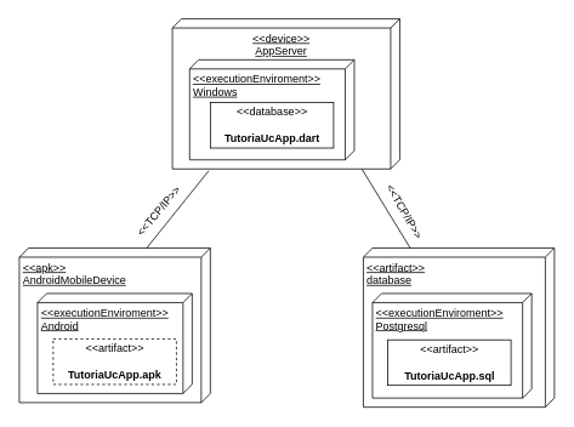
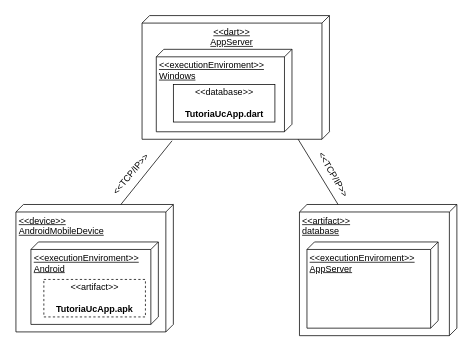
- <mxCell id="6" value="&amp;lt;&amp;lt;device&amp;gt;&amp;gt;&lt;br&gt;AppServer" style="verticalAlign=top;align=center;spacingTop=8;spacingLeft=2;spacingRight=12;shape=cube;size=10;direction=south;fontStyle=4;html=1;whiteSpace=wrap;" parent="1" vertex="1"><mxGeometry x="189" y="20" width="250" height="165" as="geometry" /></mxCell>
+ <mxCell id="6" value="&amp;lt;&amp;lt;dart&amp;gt;&amp;gt;&lt;br&gt;AppServer" style="verticalAlign=top;align=center;spacingTop=8;spacingLeft=2;spacingRight=12;shape=cube;size=10;direction=south;fontStyle=4;html=1;whiteSpace=wrap;" parent="1" vertex="1"><mxGeometry x="189" y="20" width="250" height="165" as="geometry" /></mxCell>
- <mxCell id="2" value="&amp;lt;&amp;lt;apk&amp;gt;&amp;gt;&lt;br&gt;AndroidMobileDevice" style="verticalAlign=top;align=left;spacingTop=8;spacingLeft=2;spacingRight=12;shape=cube;size=10;direction=south;fontStyle=4;html=1;whiteSpace=wrap;" parent="1" vertex="1"><mxGeometry x="20.75" y="272" width="210" height="170" as="geometry" /></mxCell>
+ <mxCell id="2" value="&amp;lt;&amp;lt;device&amp;gt;&amp;gt;&lt;br&gt;AndroidMobileDevice" style="verticalAlign=top;align=left;spacingTop=8;spacingLeft=2;spacingRight=12;shape=cube;size=10;direction=south;fontStyle=4;html=1;whiteSpace=wrap;" parent="1" vertex="1"><mxGeometry x="20.75" y="272" width="210" height="170" as="geometry" /></mxCell>
- <mxCell id="5" value="&amp;lt;&amp;lt;executionEnviroment&amp;gt;&amp;gt;&lt;br&gt;Postgresql" style="verticalAlign=top;align=left;spacingTop=8;spacingLeft=2;spacingRight=12;shape=cube;size=10;direction=south;fontStyle=4;html=1;whiteSpace=wrap;" parent="1" vertex="1"><mxGeometry x="409" y="322" width="175" height="115" as="geometry" /></mxCell>
+ <mxCell id="5" value="&amp;lt;&amp;lt;executionEnviroment&amp;gt;&amp;gt;&lt;br&gt;AppServer" style="verticalAlign=top;align=left;spacingTop=8;spacingLeft=2;spacingRight=12;shape=cube;size=10;direction=south;fontStyle=4;html=1;whiteSpace=wrap;" parent="1" vertex="1"><mxGeometry x="409" y="322" width="175" height="115" as="geometry" /></mxCell>
- <mxCell id="10" value="&amp;lt;&amp;lt;artifact&amp;gt;&amp;gt;&lt;br&gt;&lt;br&gt;&lt;b&gt;TutoriaUcApp.sql&lt;/b&gt;" style="html=1;align=center;verticalAlign=middle;dashed=0;whiteSpace=wrap;" vertex="1" parent="1"><mxGeometry x="425.75" y="373" width="135.5" height="50" as="geometry" /></mxCell>
